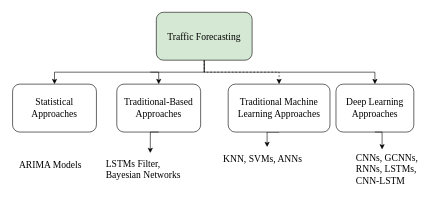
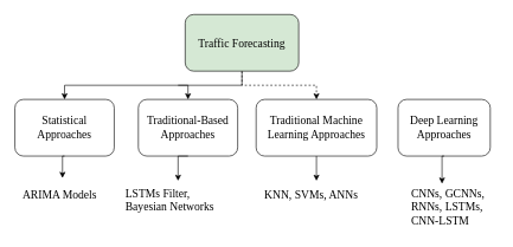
- <mxCell id="4" style="edgeStyle=orthogonalEdgeStyle;rounded=0;orthogonalLoop=1;jettySize=auto;html=1;exitX=0.5;exitY=1;exitDx=0;exitDy=0;entryX=0.5;entryY=0;entryDx=0;entryDy=0;fontFamily=Lucida Console;fontSize=16;" edge="1" parent="1" source="5" target="7"><mxGeometry relative="1" as="geometry" /></mxCell>
- <mxCell id="9" value="Traditional Machine Learning Approaches" style="rounded=1;whiteSpace=wrap;html=1;fontFamily=Lucida Console;fontSize=16;" vertex="1" parent="1"><mxGeometry x="380" y="140" width="170" height="80" as="geometry" /></mxCell>
+ <mxCell id="9" value="Traditional Machine Learning Approaches" style="rounded=1;whiteSpace=wrap;html=1;fontFamily=Lucida Console;fontSize=16;" vertex="1" parent="1"><mxGeometry x="360" y="140" width="170" height="80" as="geometry" /></mxCell>
+ <mxCell id="16" style="edgeStyle=orthogonalEdgeStyle;rounded=0;orthogonalLoop=1;jettySize=auto;html=1;exitX=0.5;exitY=1;exitDx=0;exitDy=0;entryX=0.476;entryY=-0.167;entryDx=0;entryDy=0;entryPerimeter=0;" edge="1" parent="1" source="6" target="10"><mxGeometry relative="1" as="geometry" /></mxCell>
- <mxCell id="11" value="&lt;div align=&quot;left&quot;&gt;KNN, SVMs, ANNs&lt;/div&gt;" style="text;html=1;strokeColor=none;fillColor=none;align=left;verticalAlign=middle;whiteSpace=wrap;rounded=0;fontSize=16;fontFamily=Lucida Console;" vertex="1" parent="1"><mxGeometry x="370" y="245" width="150" height="40" as="geometry" /></mxCell>
+ <mxCell id="11" value="&lt;div align=&quot;left&quot;&gt;KNN, SVMs, ANNs&lt;/div&gt;" style="text;html=1;strokeColor=none;fillColor=none;align=left;verticalAlign=middle;whiteSpace=wrap;rounded=0;fontSize=16;fontFamily=Lucida Console;" vertex="1" parent="1"><mxGeometry x="370" y="255" width="150" height="40" as="geometry" /></mxCell>
- <mxCell id="12" value="&lt;div align=&quot;left&quot;&gt;CNNs, GCNNs, &lt;br&gt;&lt;/div&gt;&lt;div align=&quot;left&quot;&gt;RNNs, LSTMs, &lt;br&gt;&lt;/div&gt;&lt;div align=&quot;left&quot;&gt;CNN-LSTM&lt;br&gt;&lt;/div&gt;" style="text;html=1;align=center;verticalAlign=middle;resizable=0;points=[];autosize=1;strokeColor=none;fillColor=none;fontSize=16;fontFamily=Lucida Console;" vertex="1" parent="1"><mxGeometry x="575" y="247" width="140" height="70" as="geometry" /></mxCell>
+ <mxCell id="12" value="&lt;div align=&quot;left&quot;&gt;CNNs, GCNNs, &lt;br&gt;&lt;/div&gt;&lt;div align=&quot;left&quot;&gt;RNNs, LSTMs, &lt;br&gt;&lt;/div&gt;&lt;div align=&quot;left&quot;&gt;CNN-LSTM&lt;br&gt;&lt;/div&gt;" style="text;html=1;align=center;verticalAlign=middle;resizable=0;points=[];autosize=1;strokeColor=none;fillColor=none;fontSize=16;fontFamily=Lucida Console;" vertex="1" parent="1"><mxGeometry x="560" y="257" width="140" height="70" as="geometry" /></mxCell>
